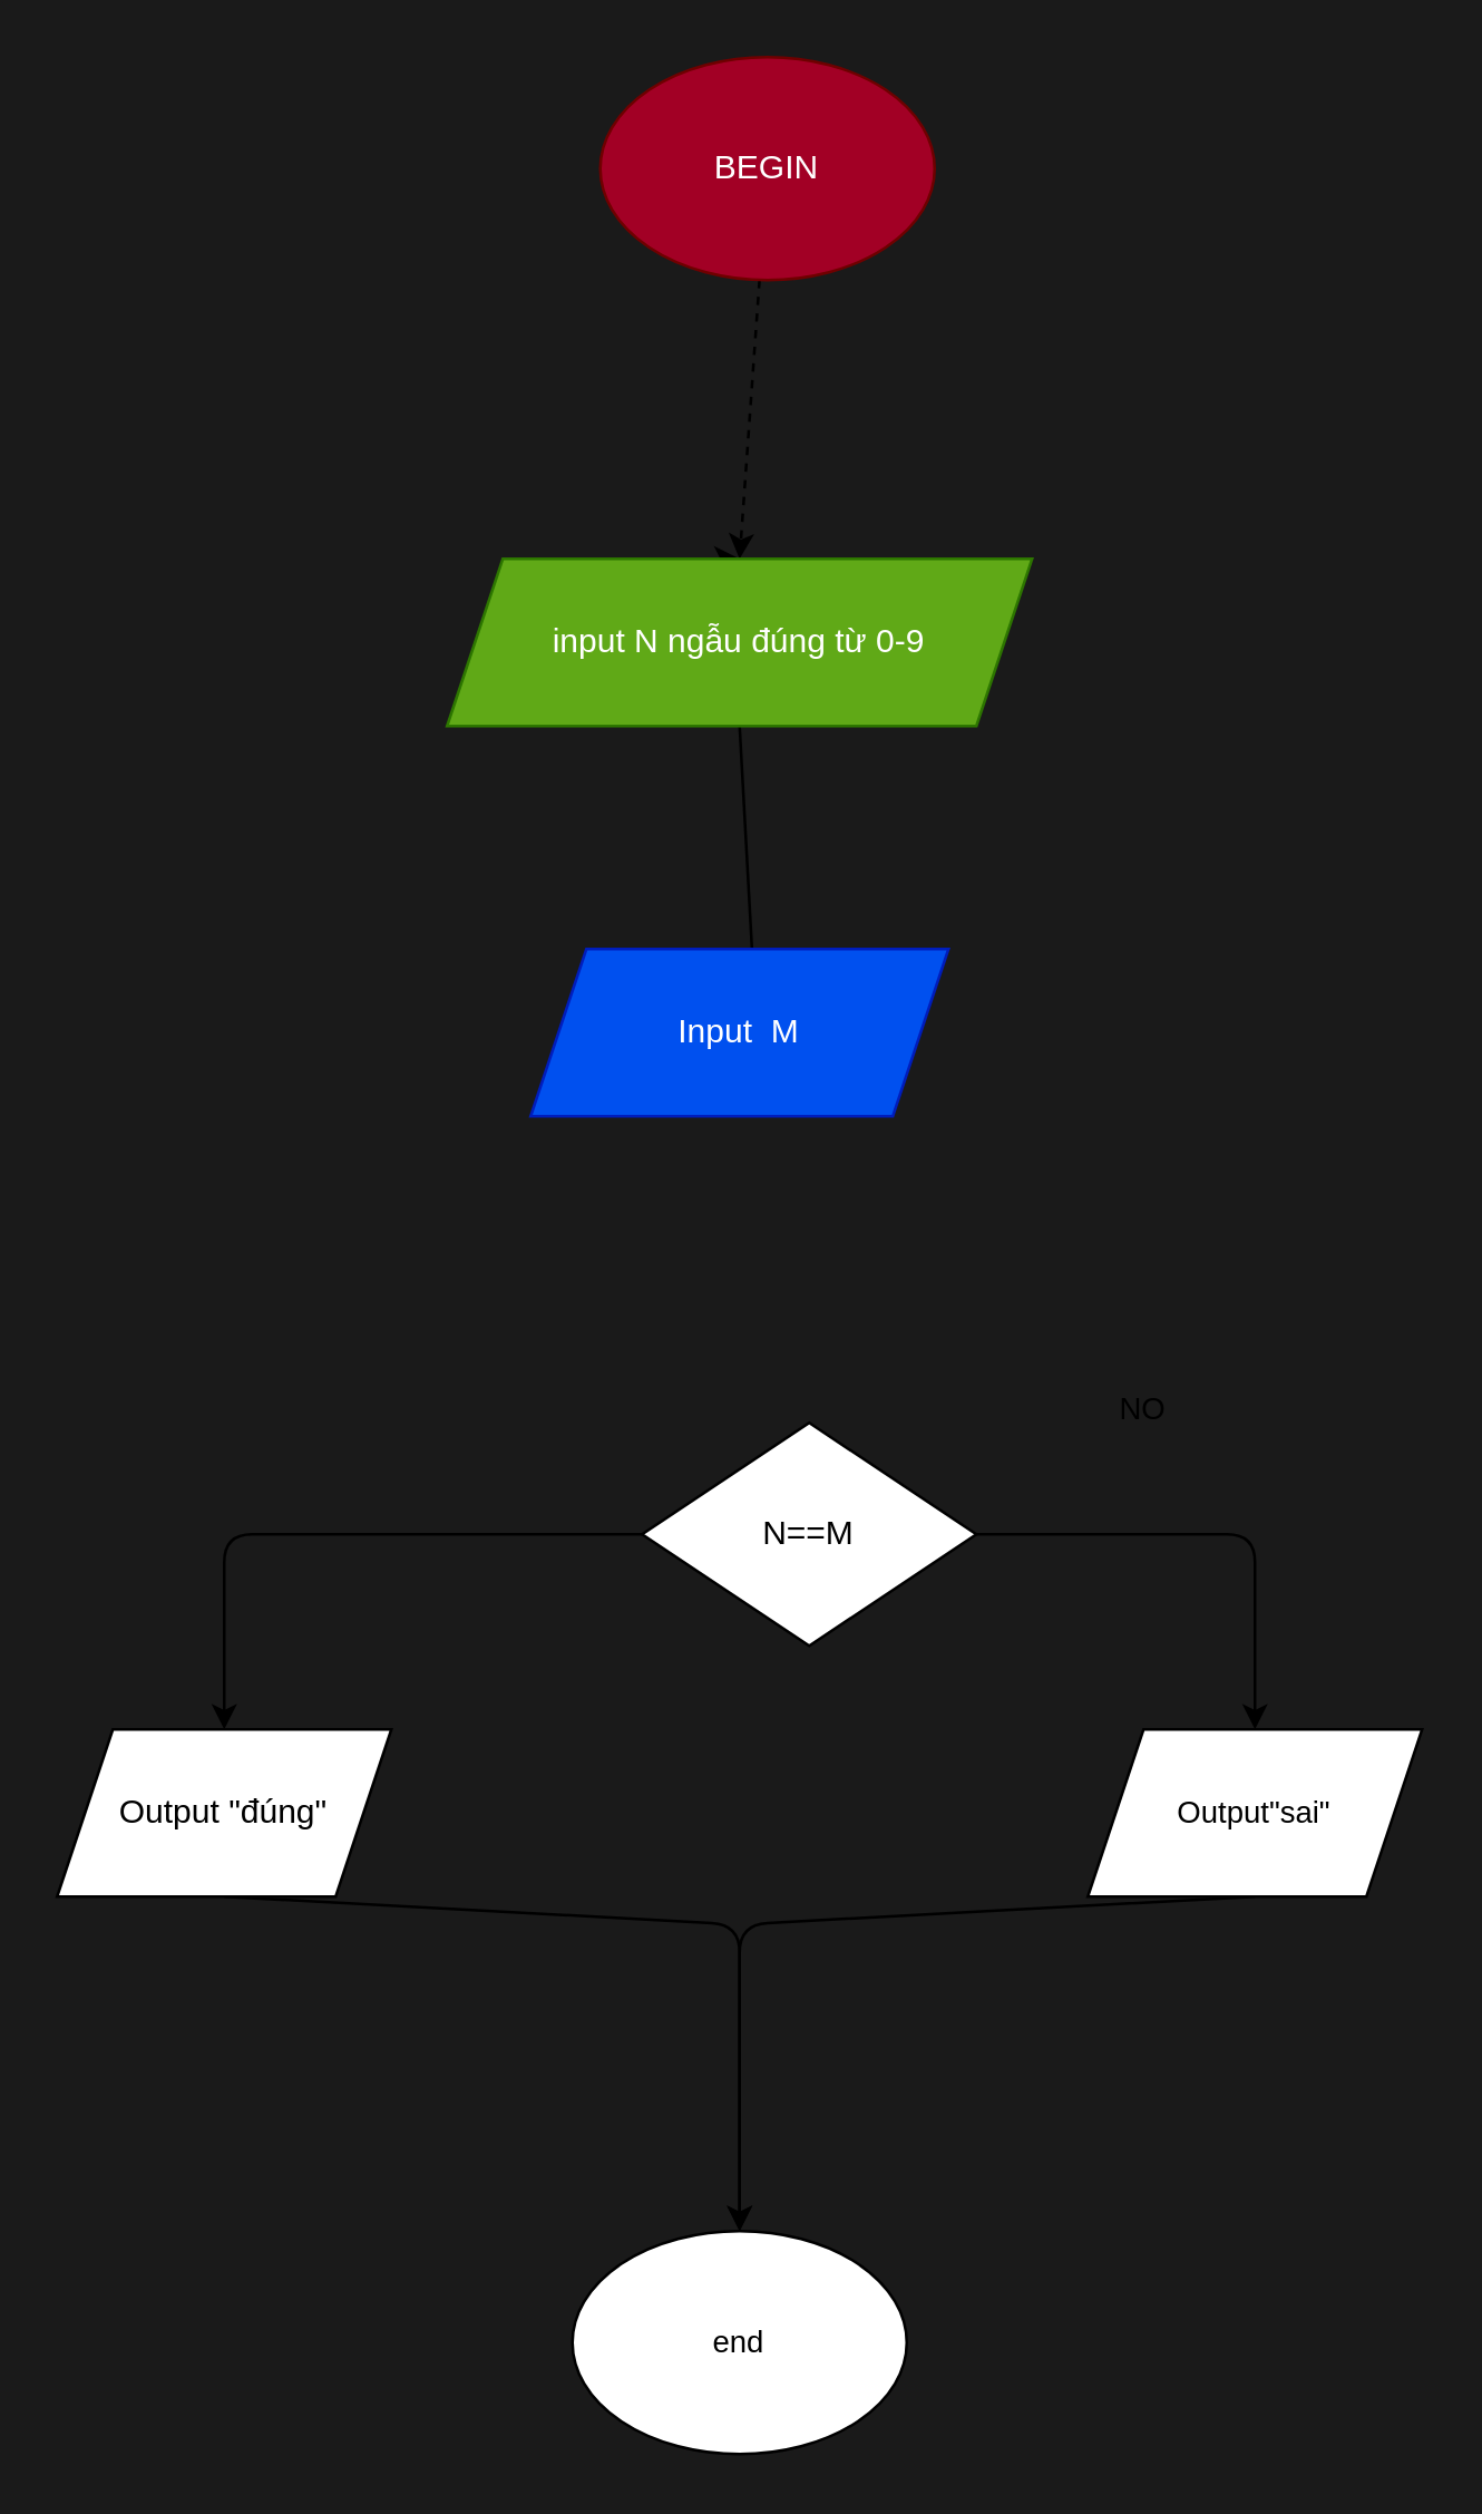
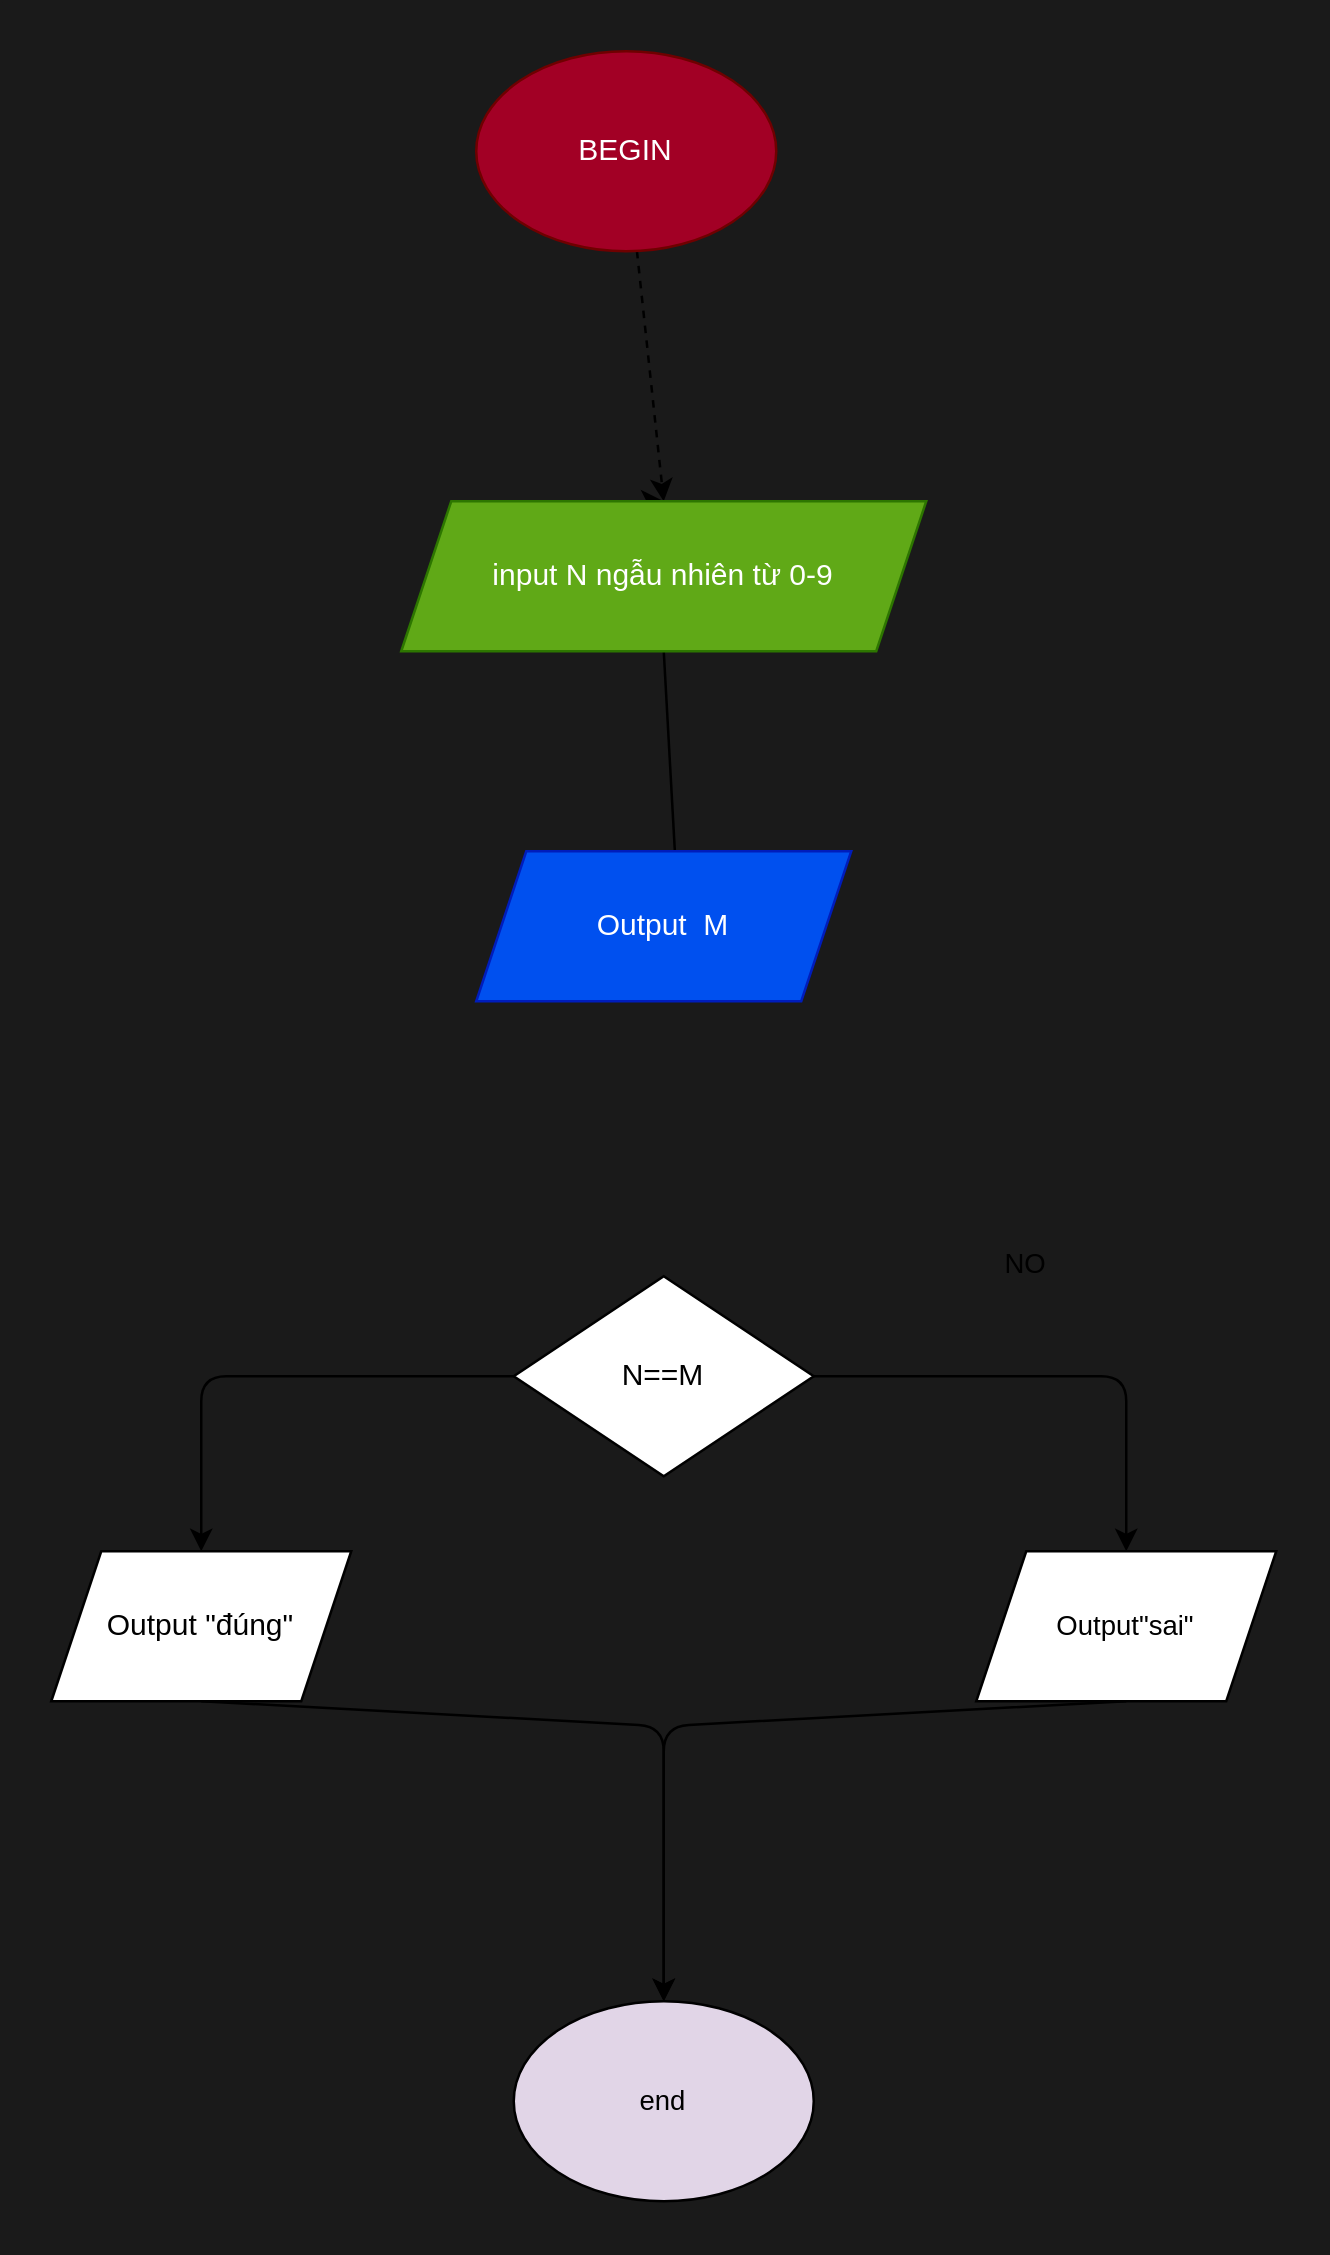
- <mxCell id="3" value="BEGIN" style="ellipse;whiteSpace=wrap;html=1;fillColor=#a20025;fontColor=#ffffff;strokeColor=#6F0000;" parent="1" vertex="1"><mxGeometry x="215" y="20" width="120" height="80" as="geometry" /></mxCell>
+ <mxCell id="3" value="BEGIN" style="ellipse;whiteSpace=wrap;html=1;fillColor=#a20025;fontColor=#ffffff;strokeColor=#6F0000;" parent="1" vertex="1"><mxGeometry x="190" y="20" width="120" height="80" as="geometry" /></mxCell>
- <mxCell id="6" value="input N ngẫu đúng từ 0-9&lt;br&gt;" style="shape=parallelogram;perimeter=parallelogramPerimeter;whiteSpace=wrap;html=1;fixedSize=1;fillColor=#60a917;fontColor=#ffffff;strokeColor=#2D7600;" parent="1" vertex="1"><mxGeometry x="160" y="200" width="210" height="60" as="geometry" /></mxCell>
+ <mxCell id="6" value="input N ngẫu nhiên từ 0-9&lt;br&gt;" style="shape=parallelogram;perimeter=parallelogramPerimeter;whiteSpace=wrap;html=1;fixedSize=1;fillColor=#60a917;fontColor=#ffffff;strokeColor=#2D7600;" parent="1" vertex="1"><mxGeometry x="160" y="200" width="210" height="60" as="geometry" /></mxCell>
- <mxCell id="7" value="Input&amp;nbsp; M&lt;br&gt;" style="shape=parallelogram;perimeter=parallelogramPerimeter;whiteSpace=wrap;html=1;fixedSize=1;fillColor=#0050ef;fontColor=#ffffff;strokeColor=#001DBC;" parent="1" vertex="1"><mxGeometry x="190" y="340" width="150" height="60" as="geometry" /></mxCell>
+ <mxCell id="7" value="Output&amp;nbsp; M&lt;br&gt;" style="shape=parallelogram;perimeter=parallelogramPerimeter;whiteSpace=wrap;html=1;fixedSize=1;fillColor=#0050ef;fontColor=#ffffff;strokeColor=#001DBC;" parent="1" vertex="1"><mxGeometry x="190" y="340" width="150" height="60" as="geometry" /></mxCell>
- <mxCell id="10" value="N==M&lt;br&gt;" style="rhombus;whiteSpace=wrap;html=1;" parent="1" vertex="1"><mxGeometry x="230" y="510" width="120" height="80" as="geometry" /></mxCell>
+ <mxCell id="10" value="N==M&lt;br&gt;" style="rhombus;whiteSpace=wrap;html=1;" parent="1" vertex="1"><mxGeometry x="205" y="510" width="120" height="80" as="geometry" /></mxCell>
- <mxCell id="15" value="end&lt;br&gt;" style="ellipse;whiteSpace=wrap;html=1;fontFamily=Helvetica;fontSize=11;fontColor=default;" parent="1" vertex="1"><mxGeometry x="205" y="800" width="120" height="80" as="geometry" /></mxCell>
+ <mxCell id="15" value="end&lt;br&gt;" style="ellipse;whiteSpace=wrap;html=1;fontFamily=Helvetica;fontSize=11;fontColor=default;fillColor=#e1d5e7;" parent="1" vertex="1"><mxGeometry x="205" y="800" width="120" height="80" as="geometry" /></mxCell>
